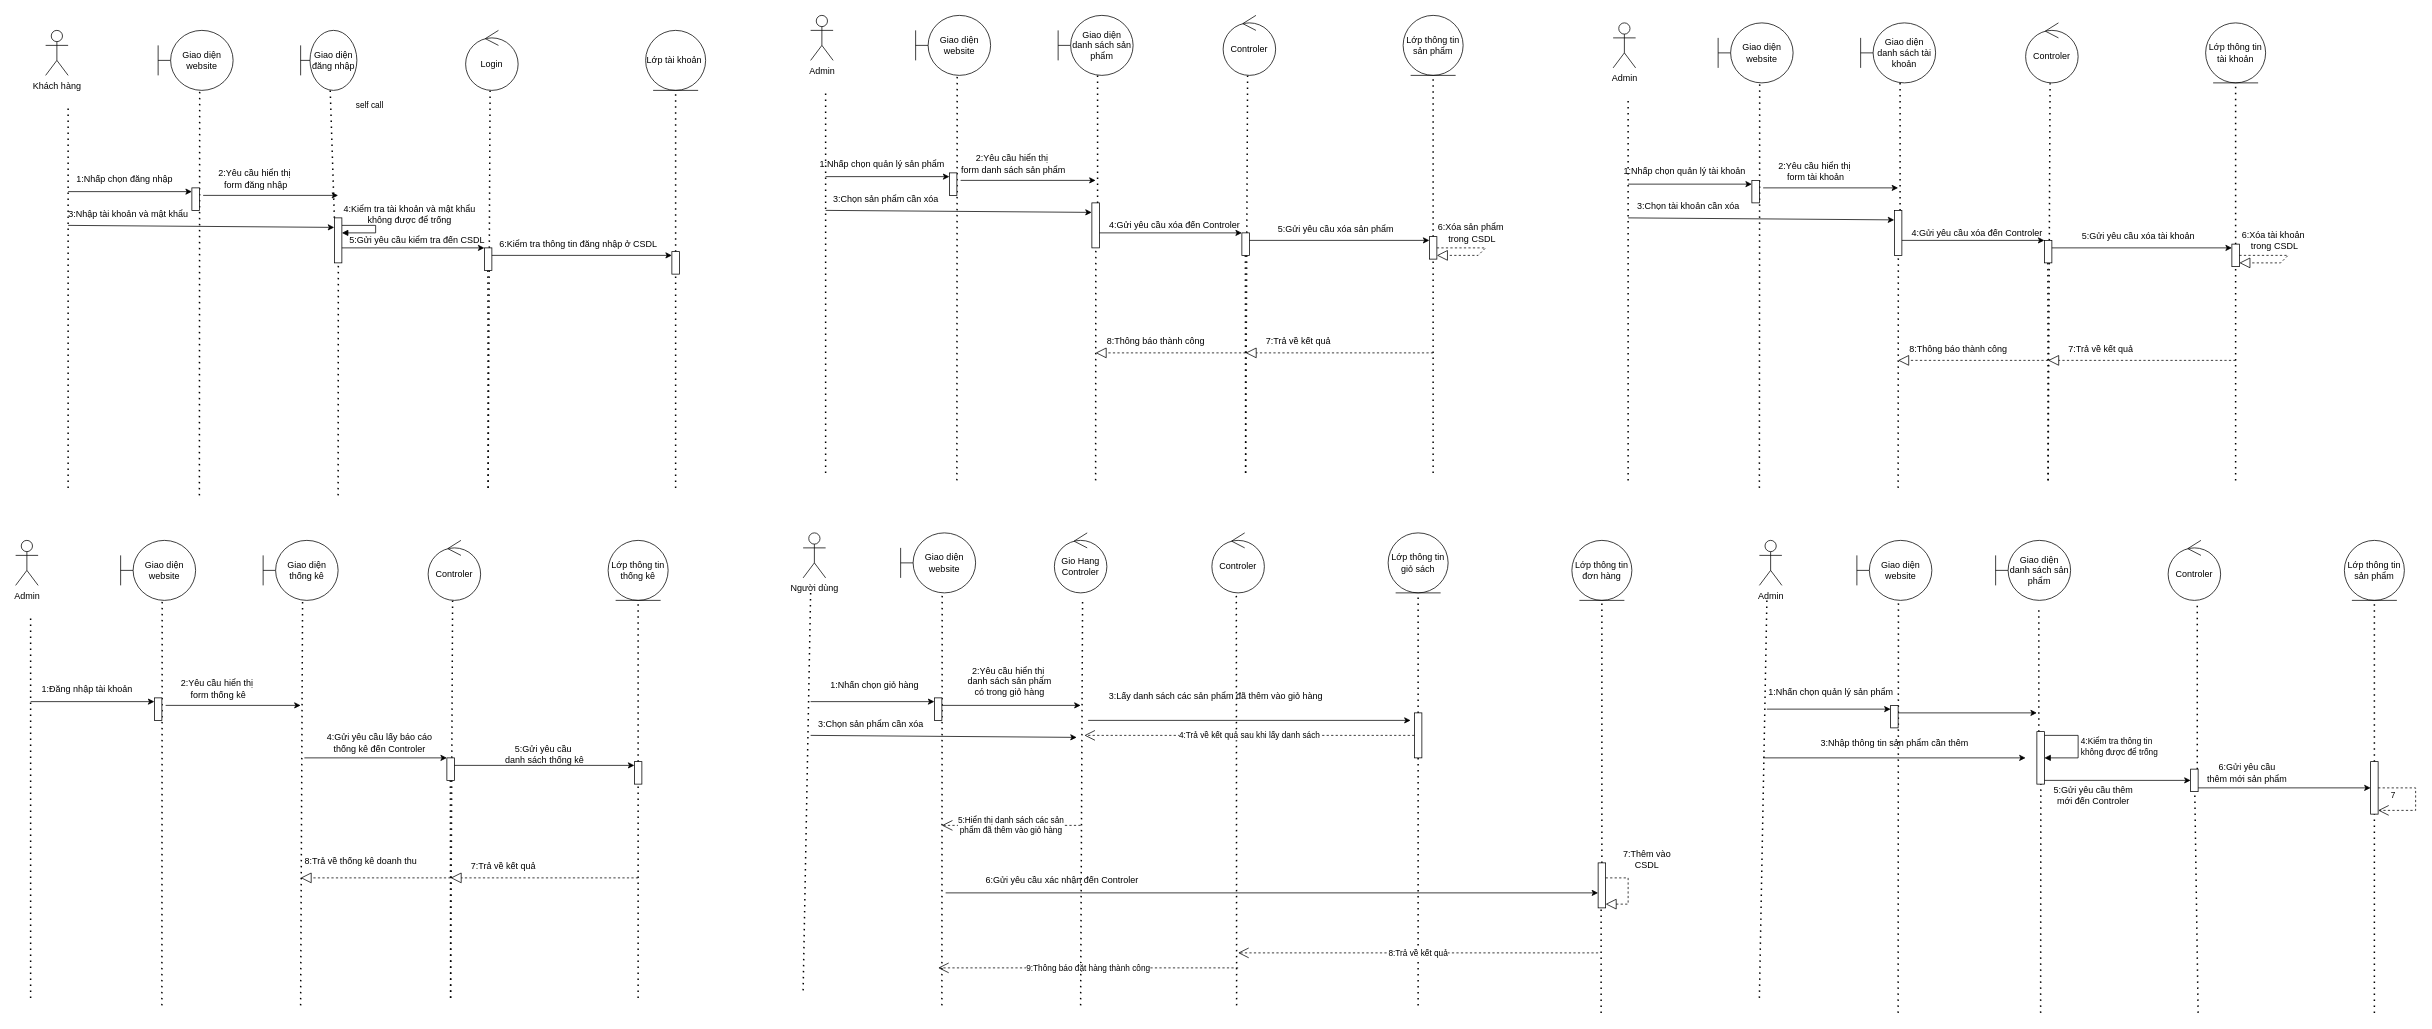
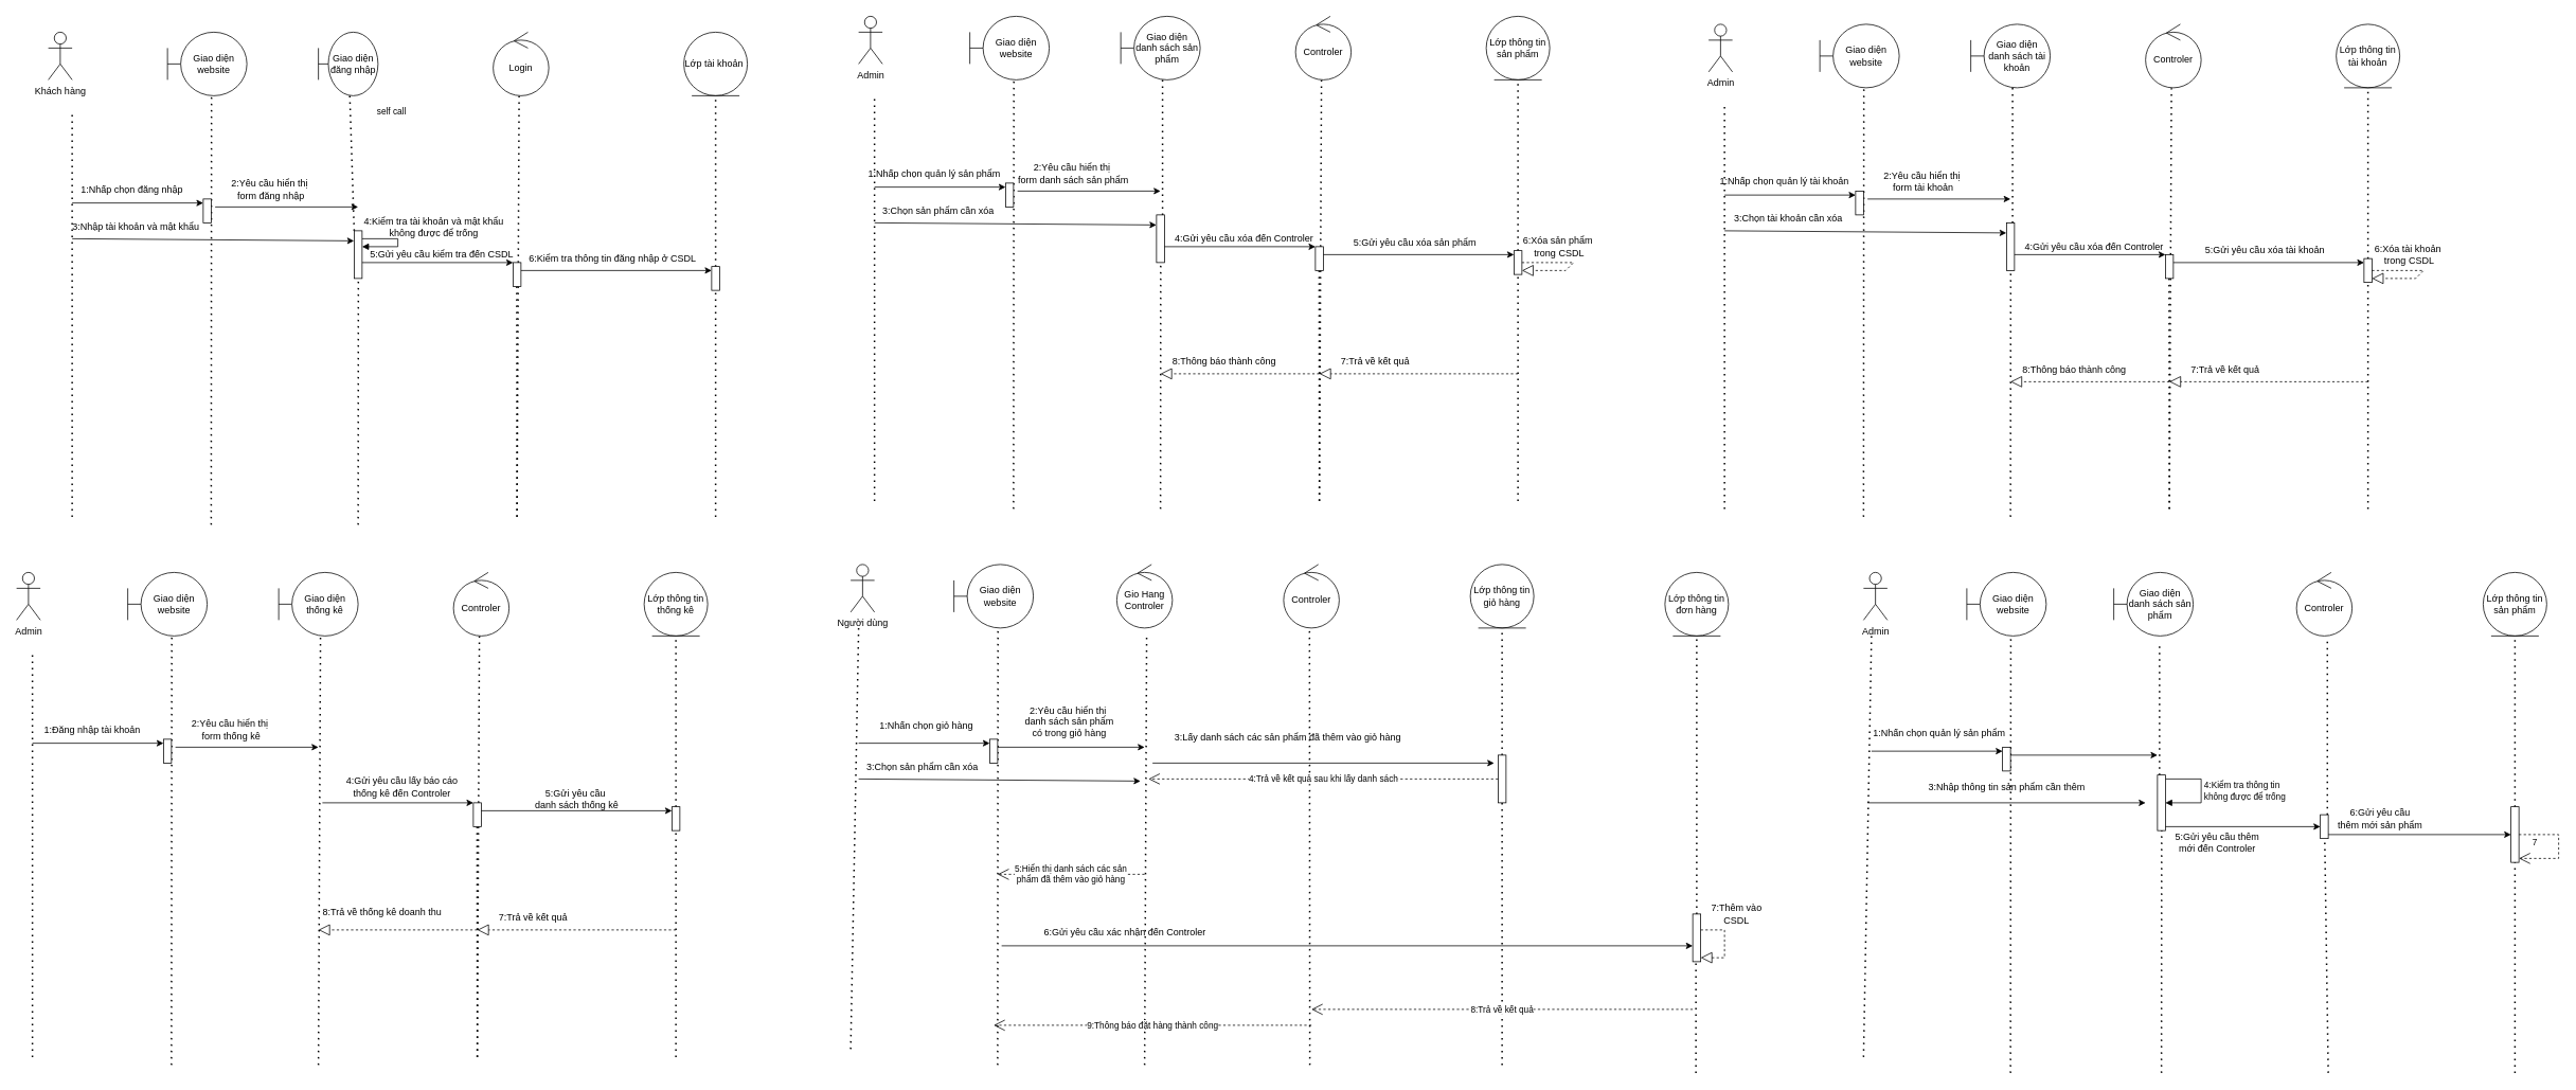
- <mxCell id="139" value="Lớp thông tin giỏ sách" style="ellipse;shape=umlEntity;whiteSpace=wrap;html=1;" vertex="1" parent="1"><mxGeometry x="1850" y="710" width="80" height="80" as="geometry" /></mxCell>
+ <mxCell id="139" value="Lớp thông tin giỏ hàng" style="ellipse;shape=umlEntity;whiteSpace=wrap;html=1;" vertex="1" parent="1"><mxGeometry x="1850" y="710" width="80" height="80" as="geometry" /></mxCell>
- <mxCell id="154" value="7:Thêm vào&lt;div&gt;CSDL&lt;/div&gt;" style="text;html=1;align=center;verticalAlign=middle;resizable=0;points=[];autosize=1;strokeColor=none;fillColor=none;" vertex="1" parent="1"><mxGeometry x="2150" y="1125" width="90" height="40" as="geometry" /></mxCell>
+ <mxCell id="154" value="7:Thêm vào&lt;div&gt;CSDL&lt;/div&gt;" style="text;html=1;align=center;verticalAlign=middle;resizable=0;points=[];autosize=1;strokeColor=none;fillColor=none;" vertex="1" parent="1"><mxGeometry x="2140" y="1130" width="90" height="40" as="geometry" /></mxCell>
